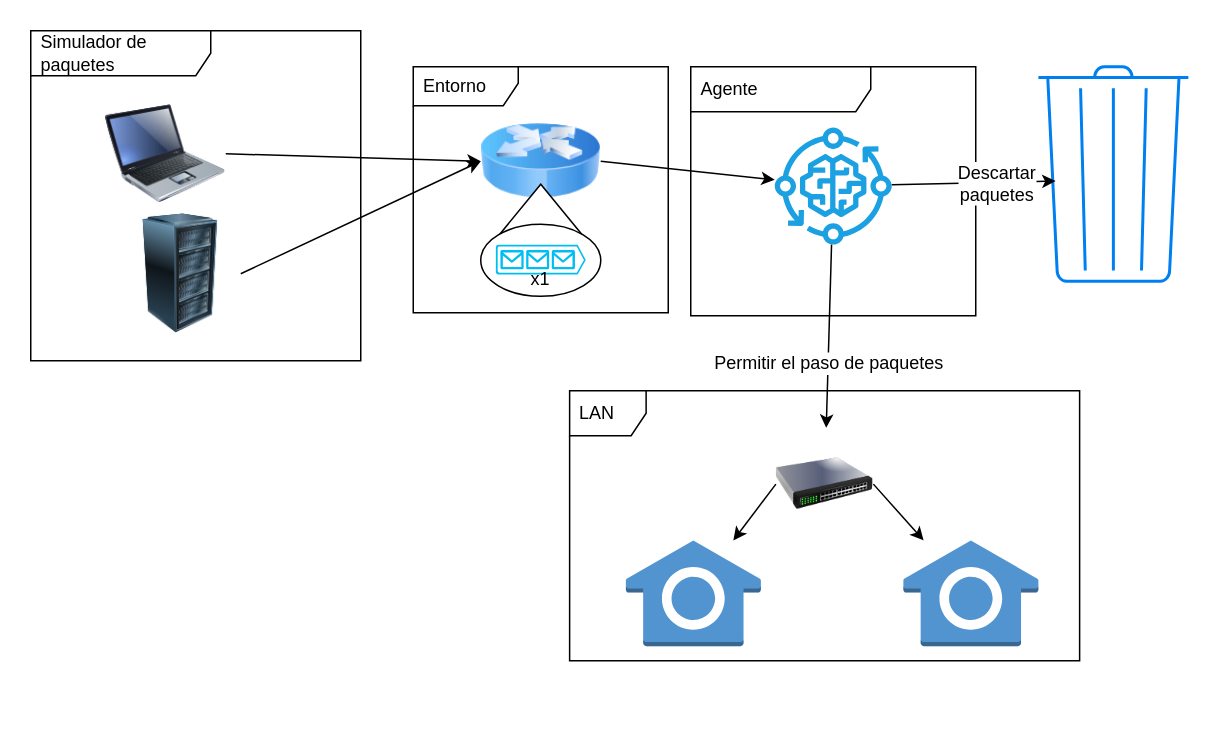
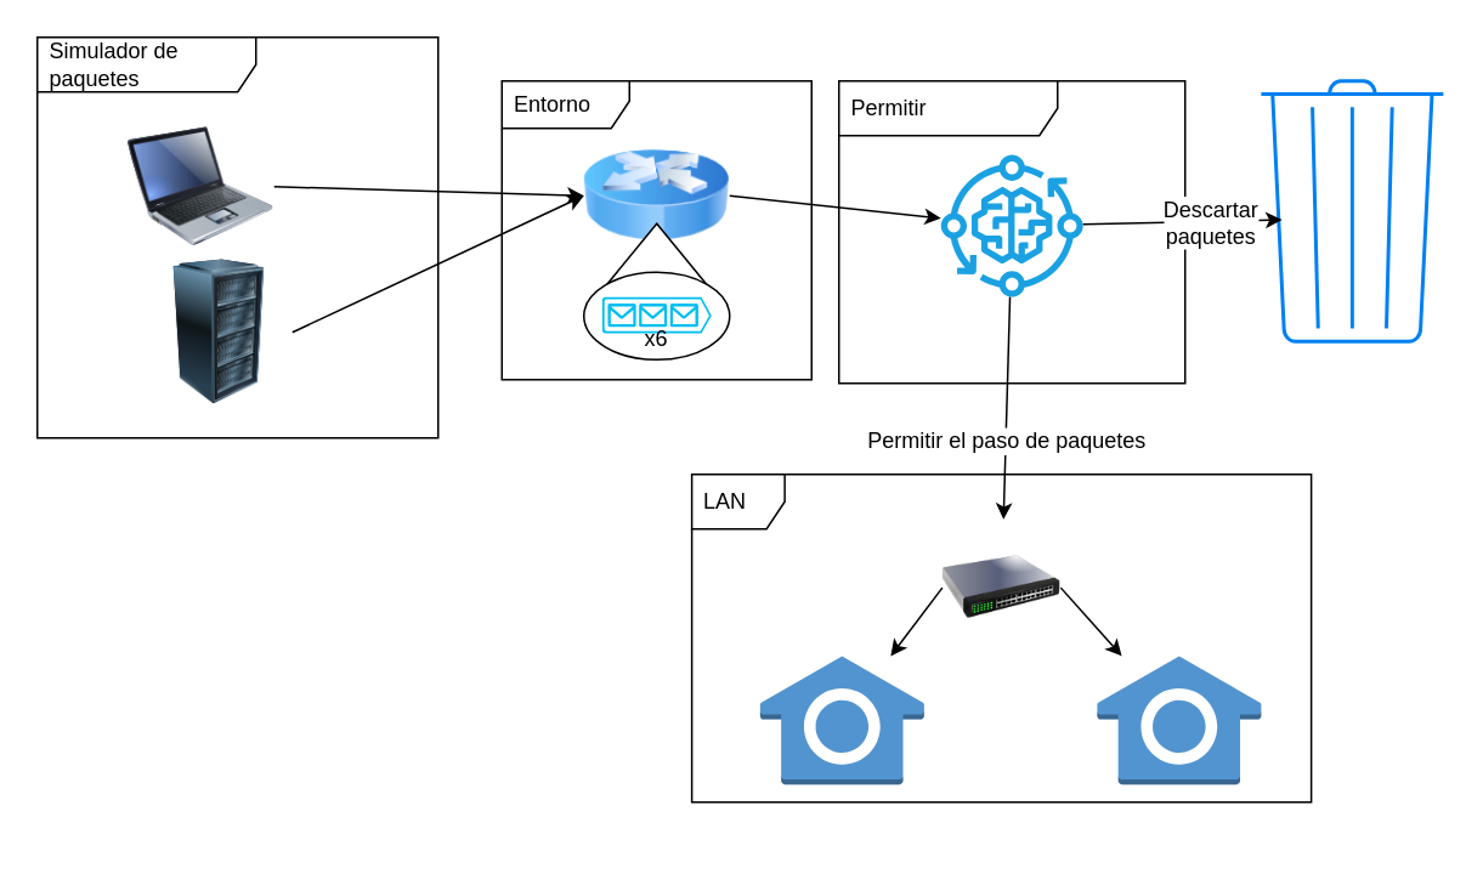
- <mxCell id="8" value="Agente" style="shape=umlFrame;whiteSpace=wrap;html=1;width=120;height=30;boundedLbl=1;verticalAlign=middle;align=left;spacingLeft=5;fontSize=12;" parent="1" vertex="1"><mxGeometry x="460" y="44" width="190" height="166" as="geometry" /></mxCell>
+ <mxCell id="8" value="Permitir" style="shape=umlFrame;whiteSpace=wrap;html=1;width=120;height=30;boundedLbl=1;verticalAlign=middle;align=left;spacingLeft=5;fontSize=12;" parent="1" vertex="1"><mxGeometry x="460" y="44" width="190" height="166" as="geometry" /></mxCell>
- <mxCell id="7" value="&lt;font&gt;x1&lt;/font&gt;" style="text;strokeColor=none;align=center;fillColor=none;html=1;verticalAlign=middle;whiteSpace=wrap;rounded=0;fontSize=12;" parent="1" vertex="1"><mxGeometry x="345" y="176.07" width="30" height="20" as="geometry" /></mxCell>
+ <mxCell id="7" value="&lt;font&gt;x6&lt;/font&gt;" style="text;strokeColor=none;align=center;fillColor=none;html=1;verticalAlign=middle;whiteSpace=wrap;rounded=0;fontSize=12;" parent="1" vertex="1"><mxGeometry x="345" y="176.07" width="30" height="20" as="geometry" /></mxCell>
